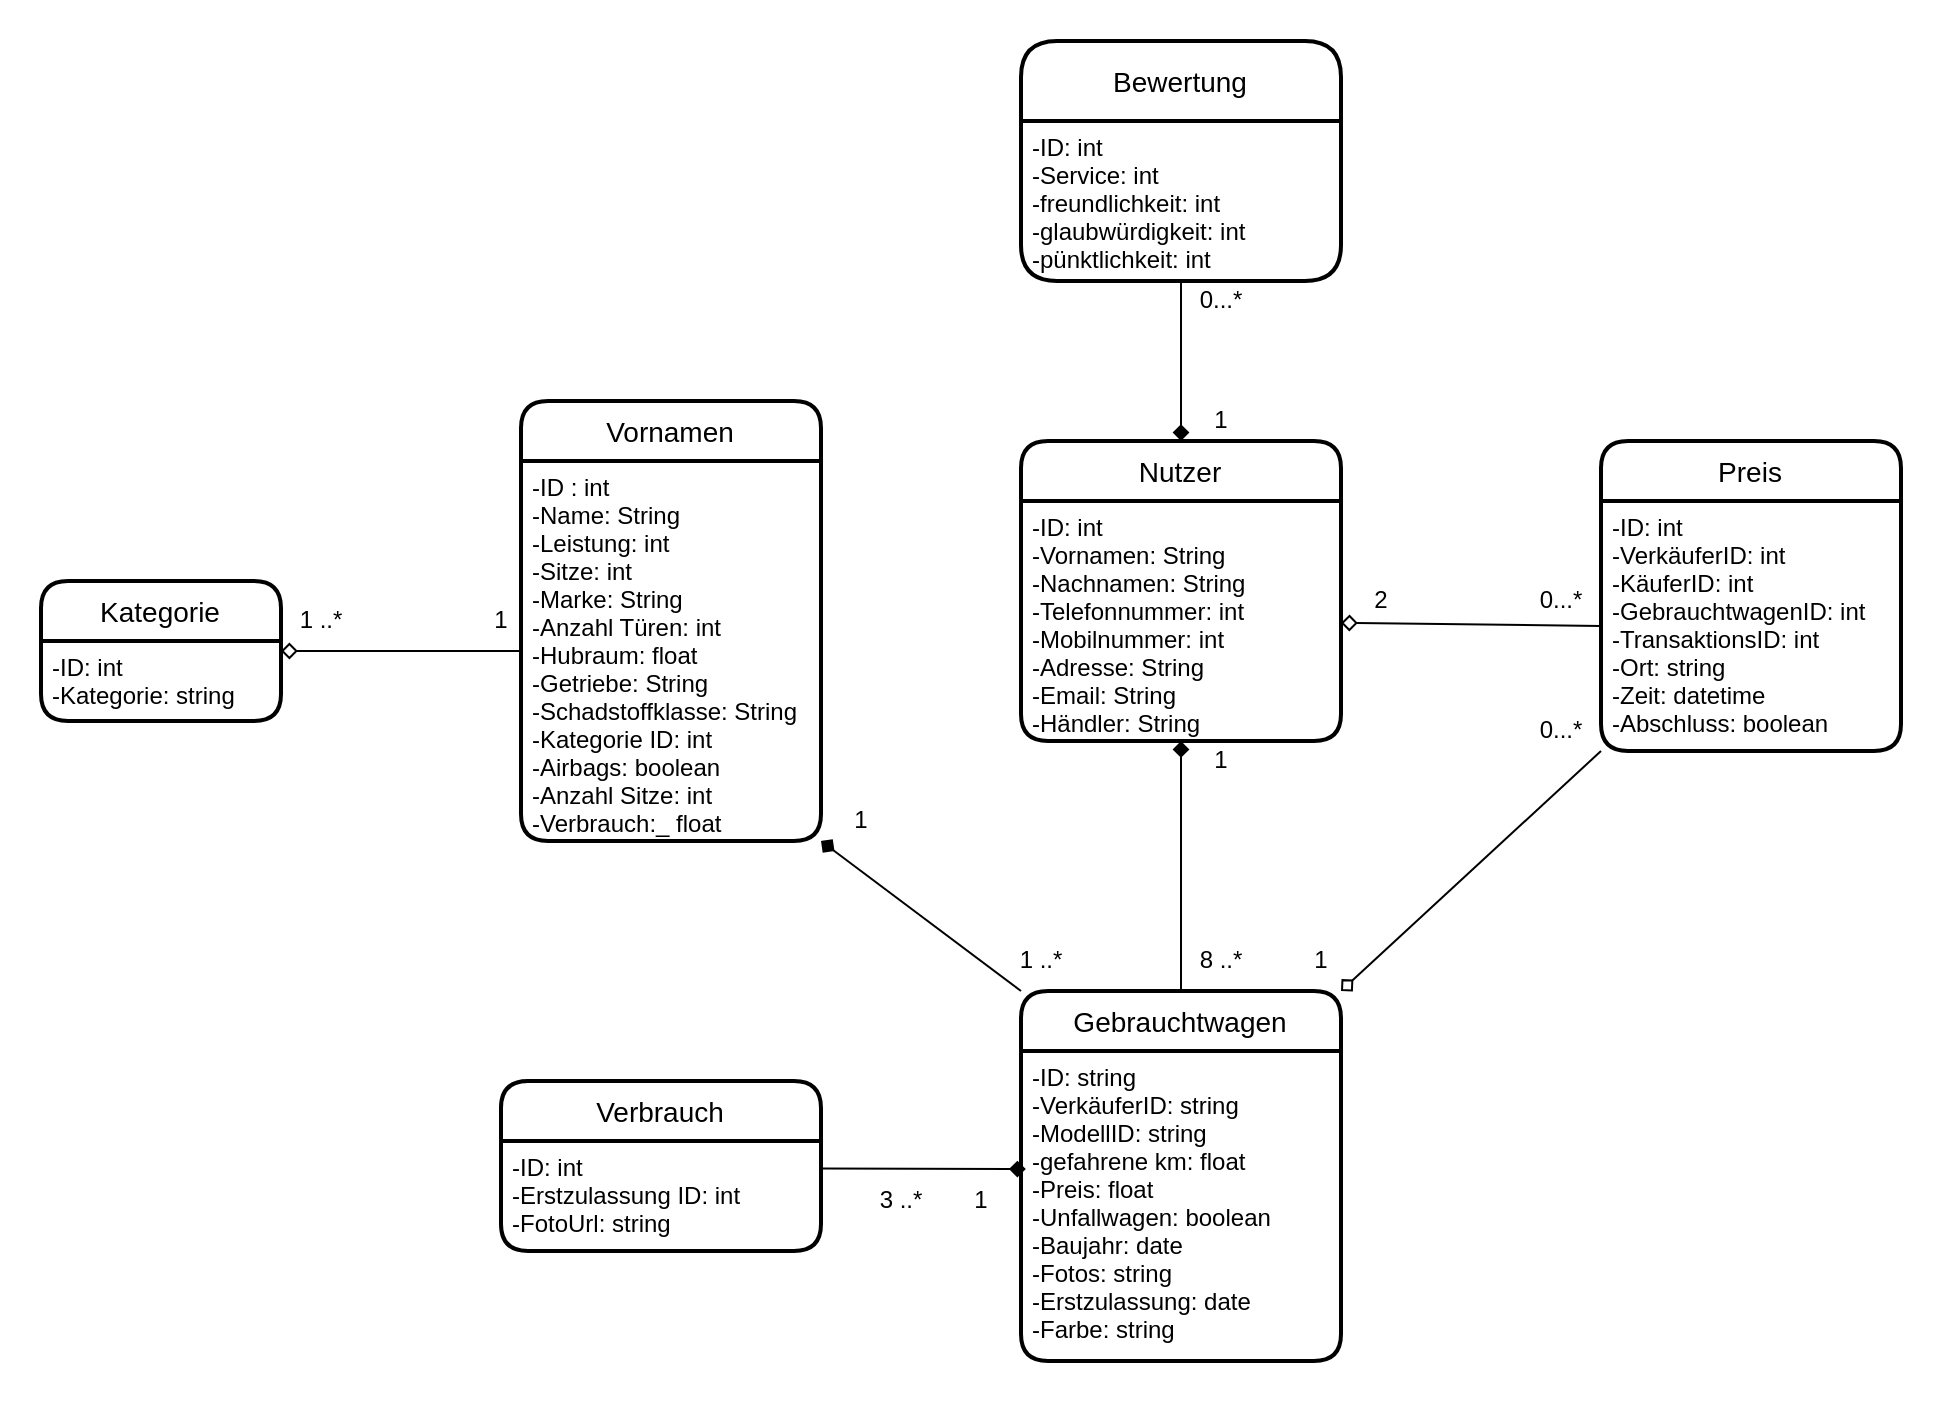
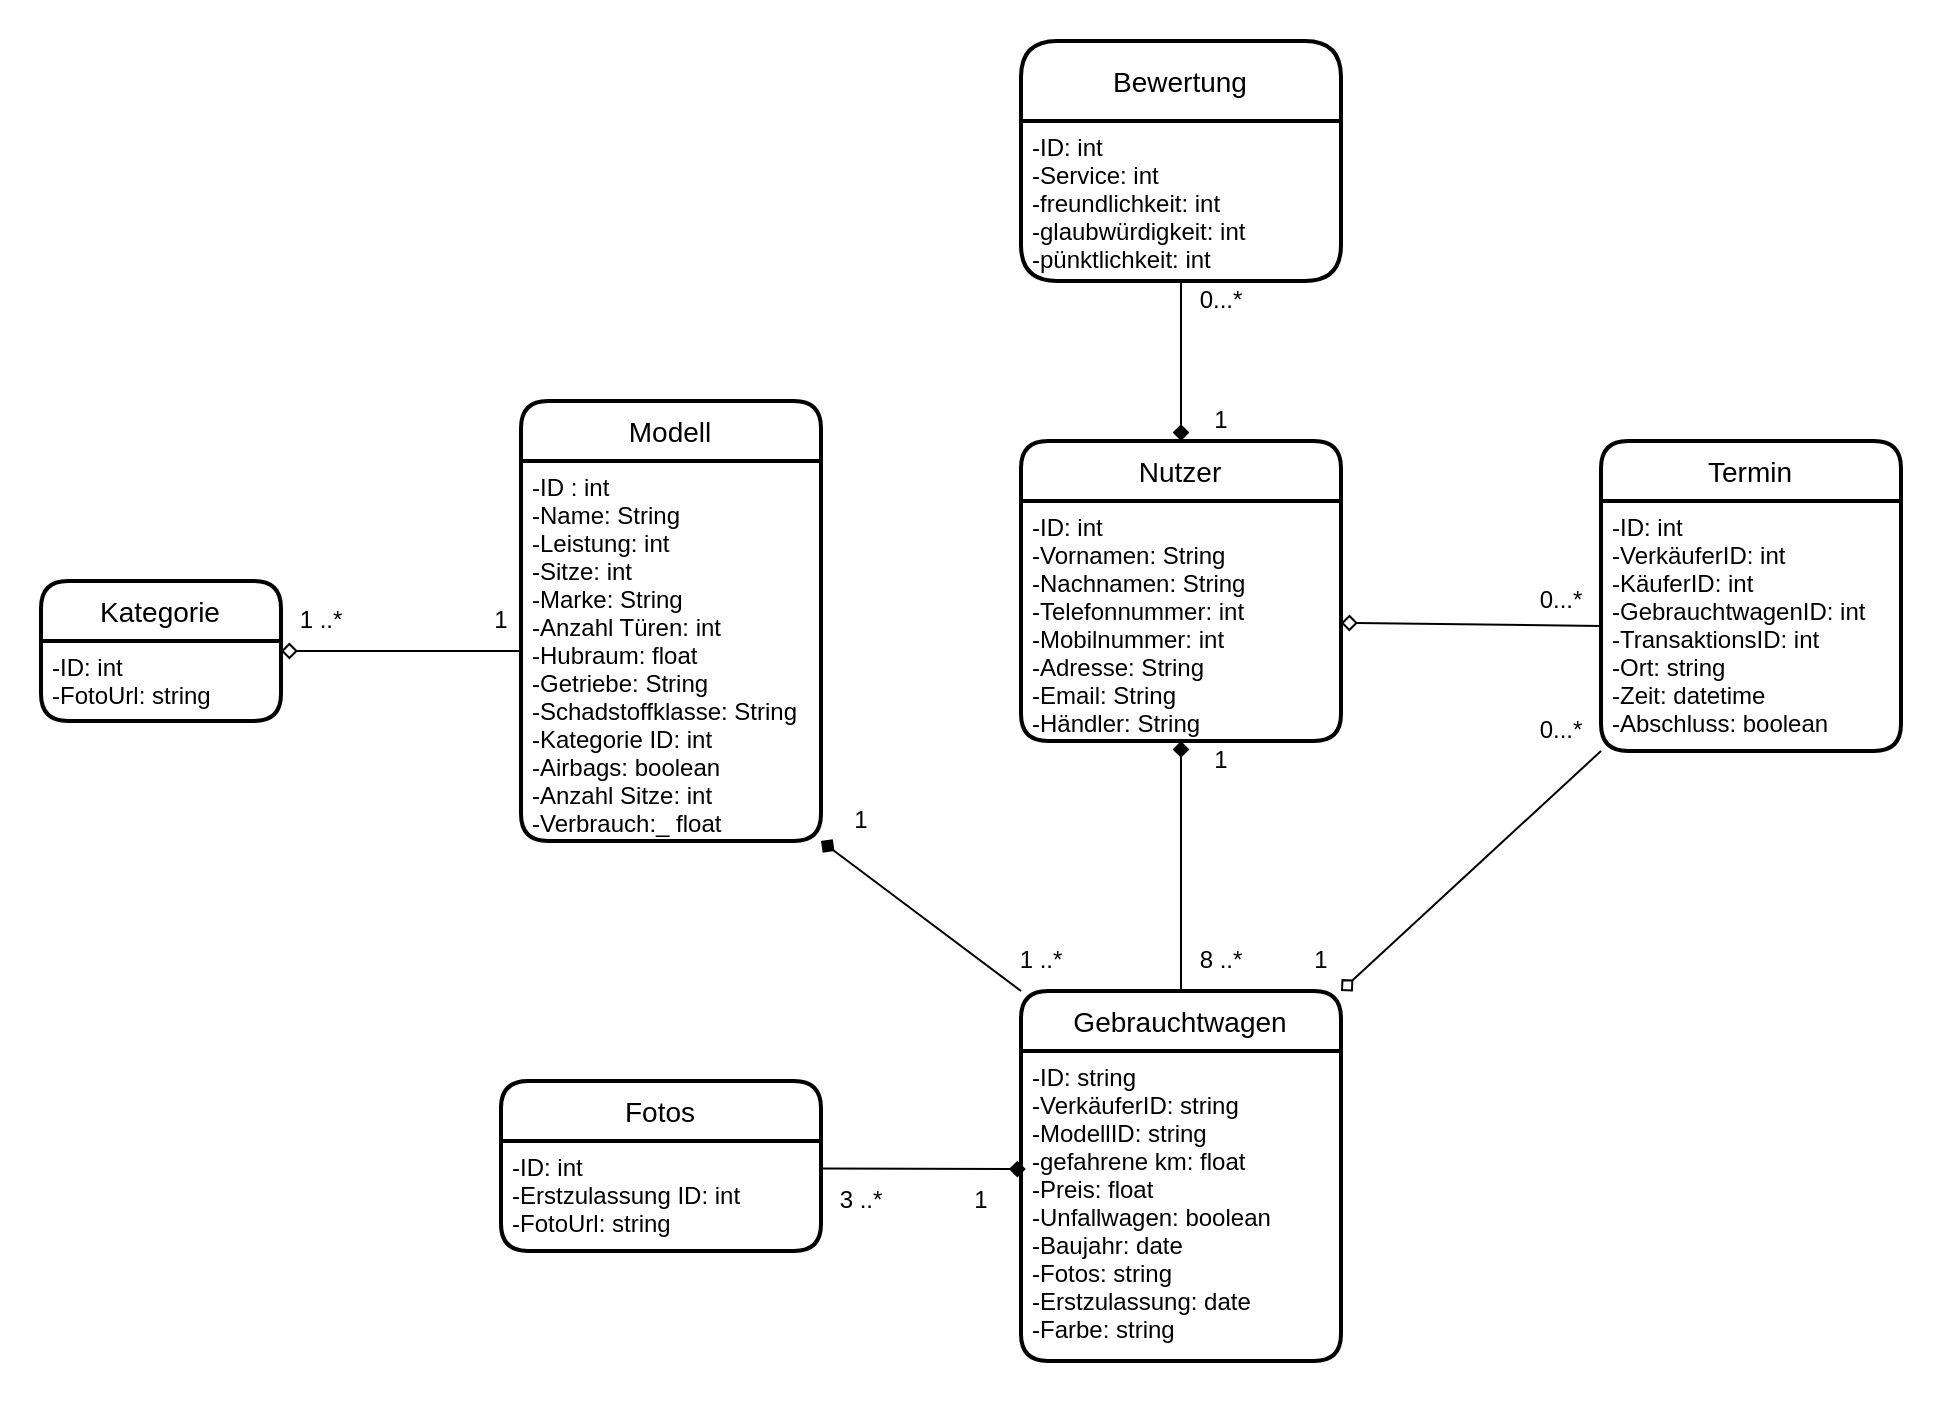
- <mxCell id="9" value="Vornamen" style="swimlane;childLayout=stackLayout;horizontal=1;startSize=30;horizontalStack=0;rounded=1;fontSize=14;fontStyle=0;strokeWidth=2;resizeParent=0;resizeLast=1;shadow=0;dashed=0;align=center;" parent="1" vertex="1"><mxGeometry x="260" y="200" width="150" height="220" as="geometry" /></mxCell>
+ <mxCell id="9" value="Modell" style="swimlane;childLayout=stackLayout;horizontal=1;startSize=30;horizontalStack=0;rounded=1;fontSize=14;fontStyle=0;strokeWidth=2;resizeParent=0;resizeLast=1;shadow=0;dashed=0;align=center;" parent="1" vertex="1"><mxGeometry x="260" y="200" width="150" height="220" as="geometry" /></mxCell>
- <mxCell id="2" value="Preis" style="swimlane;childLayout=stackLayout;horizontal=1;startSize=30;horizontalStack=0;rounded=1;fontSize=14;fontStyle=0;strokeWidth=2;resizeParent=0;resizeLast=1;shadow=0;dashed=0;align=center;" parent="1" vertex="1"><mxGeometry x="800" y="220" width="150" height="155" as="geometry" /></mxCell>
+ <mxCell id="2" value="Termin" style="swimlane;childLayout=stackLayout;horizontal=1;startSize=30;horizontalStack=0;rounded=1;fontSize=14;fontStyle=0;strokeWidth=2;resizeParent=0;resizeLast=1;shadow=0;dashed=0;align=center;" parent="1" vertex="1"><mxGeometry x="800" y="220" width="150" height="155" as="geometry" /></mxCell>
- <mxCell id="24" value="2" style="text;html=1;align=center;verticalAlign=middle;resizable=0;points=[];autosize=1;strokeColor=none;fillColor=none;" vertex="1" parent="1"><mxGeometry x="680" y="290" width="20" height="20" as="geometry" /></mxCell>
- <mxCell id="13" value="-ID: int&#10;-Kategorie: string" style="align=left;strokeColor=none;fillColor=none;spacingLeft=4;fontSize=12;verticalAlign=top;resizable=0;rotatable=0;part=1;" parent="12" vertex="1"><mxGeometry y="30" width="120" height="40" as="geometry" /></mxCell>
+ <mxCell id="13" value="-ID: int&#10;-FotoUrl: string" style="align=left;strokeColor=none;fillColor=none;spacingLeft=4;fontSize=12;verticalAlign=top;resizable=0;rotatable=0;part=1;" parent="12" vertex="1"><mxGeometry y="30" width="120" height="40" as="geometry" /></mxCell>
- <mxCell id="30" value="Verbrauch" style="swimlane;childLayout=stackLayout;horizontal=1;startSize=30;horizontalStack=0;rounded=1;fontSize=14;fontStyle=0;strokeWidth=2;resizeParent=0;resizeLast=1;shadow=0;dashed=0;align=center;" vertex="1" parent="1"><mxGeometry x="250" y="540" width="160" height="85" as="geometry" /></mxCell>
+ <mxCell id="30" value="Fotos" style="swimlane;childLayout=stackLayout;horizontal=1;startSize=30;horizontalStack=0;rounded=1;fontSize=14;fontStyle=0;strokeWidth=2;resizeParent=0;resizeLast=1;shadow=0;dashed=0;align=center;" vertex="1" parent="1"><mxGeometry x="250" y="540" width="160" height="85" as="geometry" /></mxCell>
- <mxCell id="34" value="3 ..*" style="text;html=1;align=center;verticalAlign=middle;resizable=0;points=[];autosize=1;strokeColor=none;fillColor=none;" vertex="1" parent="1"><mxGeometry x="430" y="590" width="40" height="20" as="geometry" /></mxCell>
+ <mxCell id="34" value="3 ..*" style="text;html=1;align=center;verticalAlign=middle;resizable=0;points=[];autosize=1;strokeColor=none;fillColor=none;" vertex="1" parent="1"><mxGeometry x="410" y="590" width="40" height="20" as="geometry" /></mxCell>
